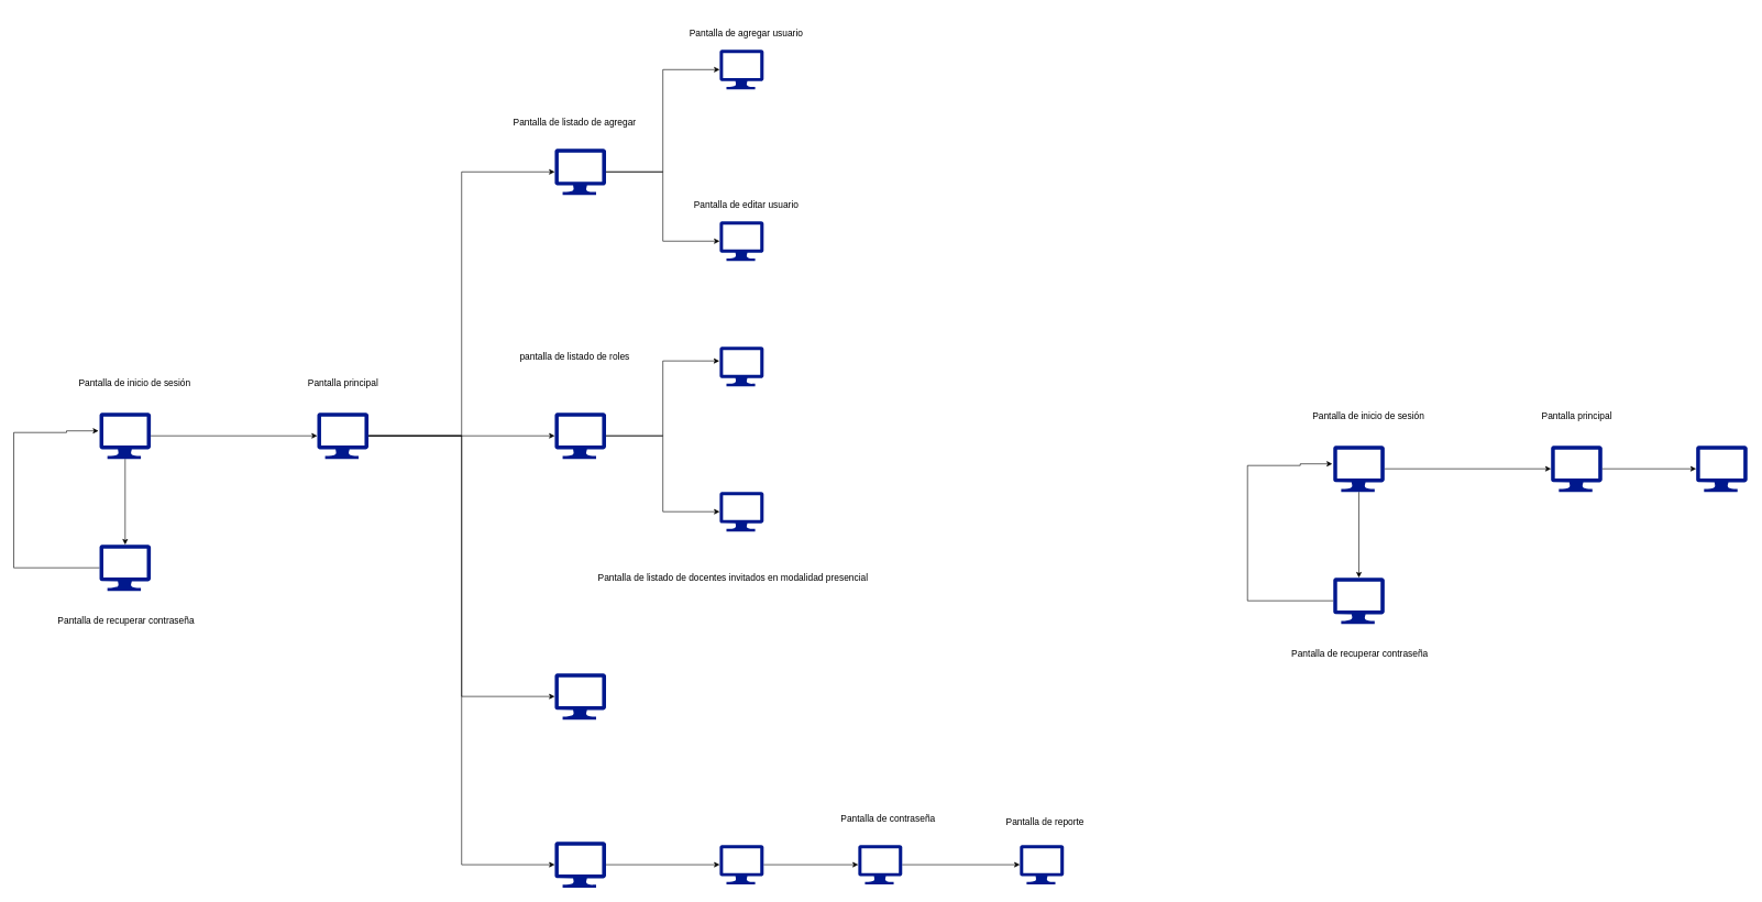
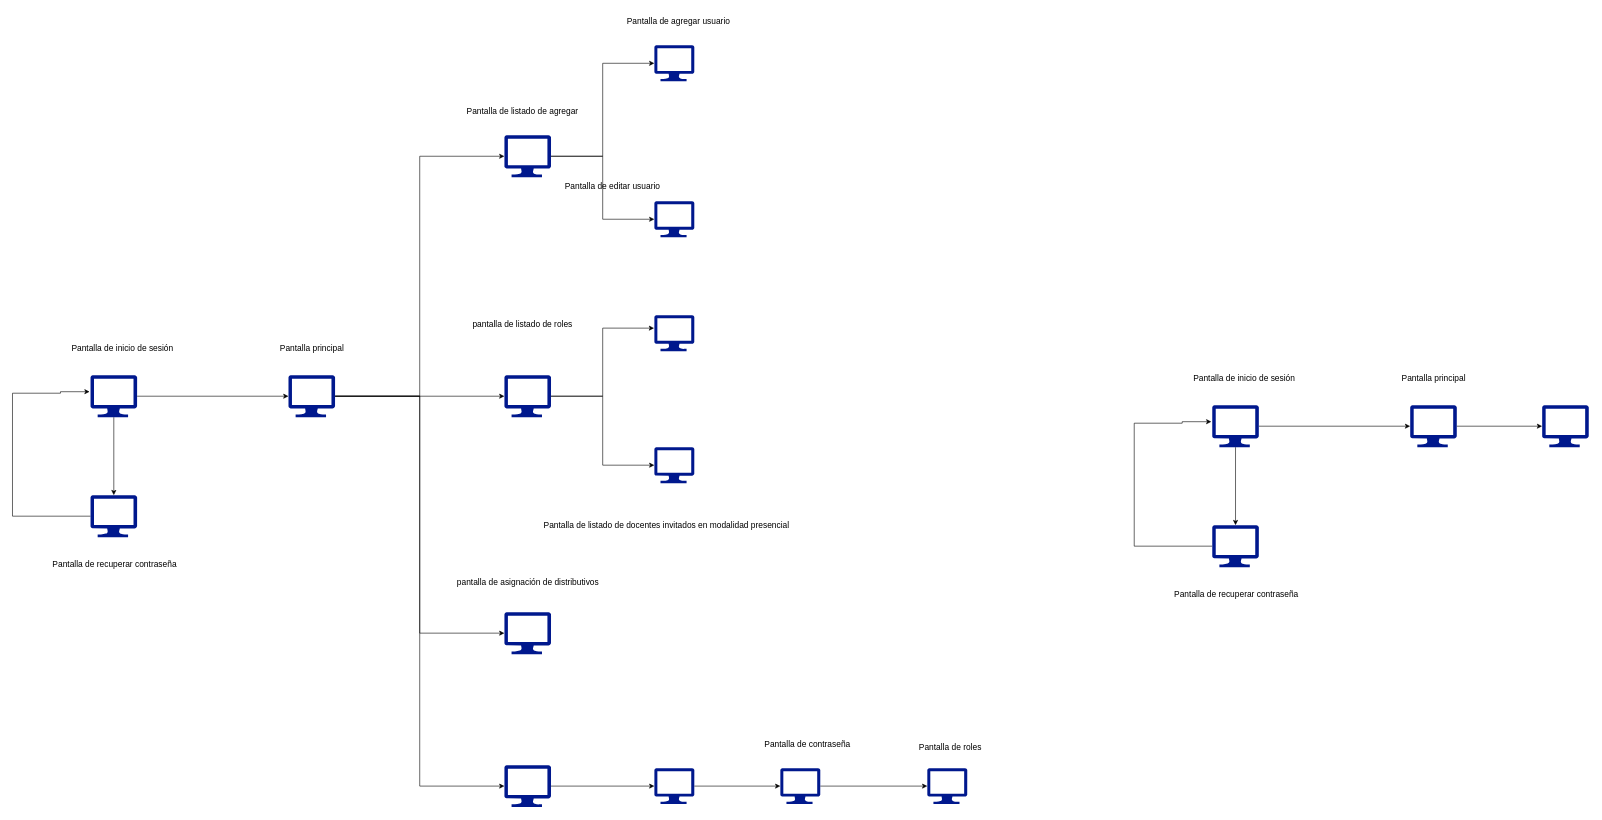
- <mxCell id="33" value="Pantalla de agregar usuario" style="text;html=1;align=center;verticalAlign=middle;resizable=0;points=[];autosize=1;strokeColor=none;fillColor=none;fontSize=14;" parent="1" vertex="1"><mxGeometry x="1030" y="35" width="200" height="30" as="geometry" /></mxCell>
+ <mxCell id="33" value="Pantalla de agregar usuario" style="text;html=1;align=center;verticalAlign=middle;resizable=0;points=[];autosize=1;strokeColor=none;fillColor=none;fontSize=14;" parent="1" vertex="1"><mxGeometry x="1030" y="20" width="200" height="30" as="geometry" /></mxCell>
- <mxCell id="34" value="Pantalla de editar usuario" style="text;html=1;align=center;verticalAlign=middle;resizable=0;points=[];autosize=1;strokeColor=none;fillColor=none;fontSize=14;" parent="1" vertex="1"><mxGeometry x="1040" y="295" width="180" height="30" as="geometry" /></mxCell>
+ <mxCell id="34" value="Pantalla de editar usuario" style="text;html=1;align=center;verticalAlign=middle;resizable=0;points=[];autosize=1;strokeColor=none;fillColor=none;fontSize=14;" parent="1" vertex="1"><mxGeometry x="930" y="295" width="180" height="30" as="geometry" /></mxCell>
+ <mxCell id="51" value="pantalla de asignación de distributivos" style="text;html=1;align=center;verticalAlign=middle;resizable=0;points=[];autosize=1;strokeColor=none;fillColor=none;fontSize=14;" vertex="1" parent="1"><mxGeometry x="748.89" y="955" width="260" height="30" as="geometry" /></mxCell>
- <mxCell id="37" value="Pantalla de reporte" style="text;html=1;align=center;verticalAlign=middle;resizable=0;points=[];autosize=1;strokeColor=none;fillColor=none;fontSize=14;" parent="1" vertex="1"><mxGeometry x="1513.34" y="1230" width="140" height="30" as="geometry" /></mxCell>
+ <mxCell id="37" value="Pantalla de roles" style="text;html=1;align=center;verticalAlign=middle;resizable=0;points=[];autosize=1;strokeColor=none;fillColor=none;fontSize=14;" parent="1" vertex="1"><mxGeometry x="1513.34" y="1230" width="140" height="30" as="geometry" /></mxCell>
